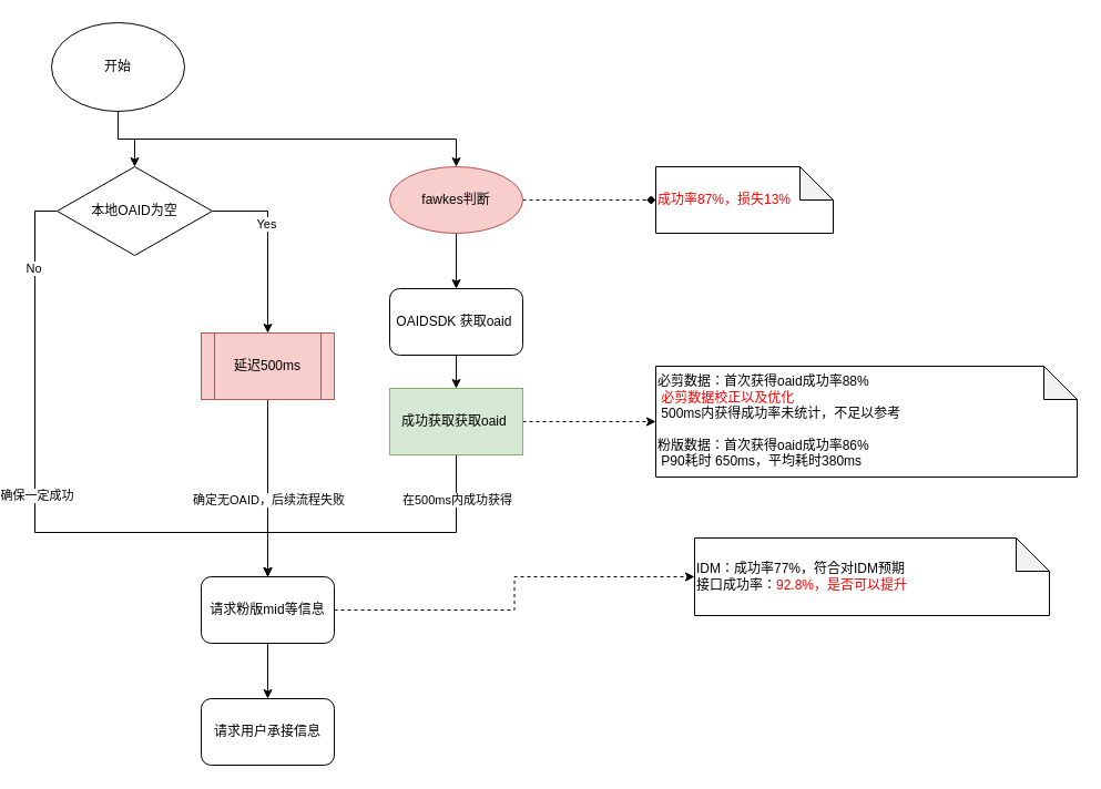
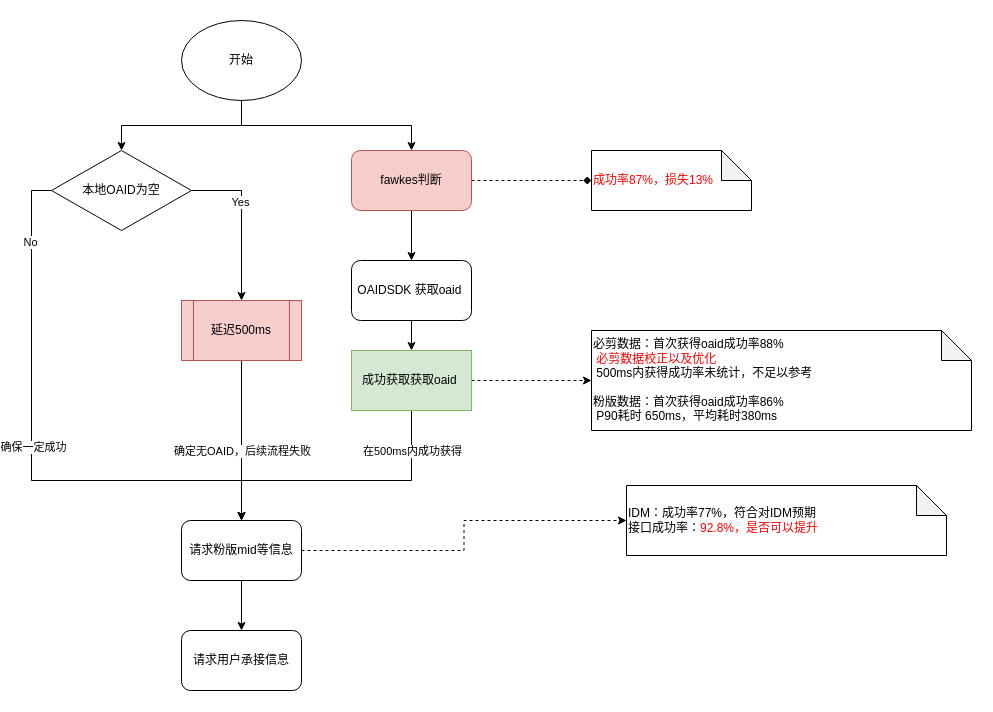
- <mxCell id="4" value="开始" style="ellipse;whiteSpace=wrap;html=1;" vertex="1" parent="1"><mxGeometry x="35" y="20" width="120" height="80" as="geometry" /></mxCell>
+ <mxCell id="4" value="开始" style="ellipse;whiteSpace=wrap;html=1;" vertex="1" parent="1"><mxGeometry x="170" y="20" width="120" height="80" as="geometry" /></mxCell>
- <mxCell id="7" value="fawkes判断" style="ellipse;whiteSpace=wrap;html=1;fillColor=#f8cecc;strokeColor=#b85450;" vertex="1" parent="1"><mxGeometry x="340" y="150" width="120" height="60" as="geometry" /></mxCell>
+ <mxCell id="7" value="fawkes判断" style="rounded=1;whiteSpace=wrap;html=1;fillColor=#f8cecc;strokeColor=#b85450;" vertex="1" parent="1"><mxGeometry x="340" y="150" width="120" height="60" as="geometry" /></mxCell>
